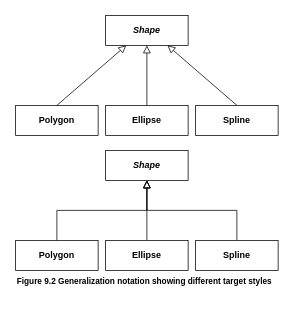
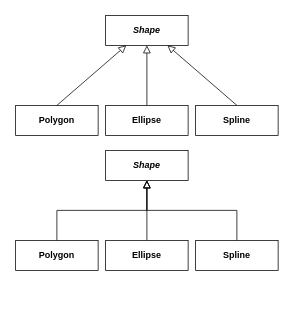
- <mxCell id="16" value="&lt;b&gt;Figure 9.2 Generalization notation showing different target styles&lt;/b&gt;" style="text;html=1;align=left;verticalAlign=middle;resizable=0;points=[];autosize=1;strokeColor=none;fillColor=none;fontSize=11;fontFamily=Helvetica;fontColor=default;" vertex="1" parent="1"><mxGeometry y="360" width="360" height="30" as="geometry" x="20" /></mxCell>
